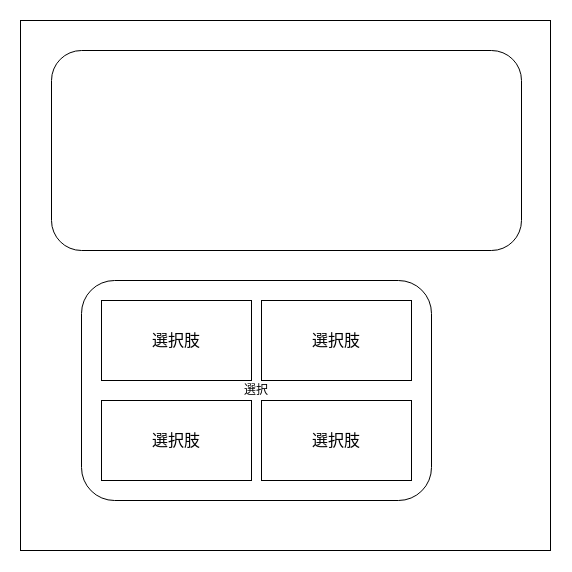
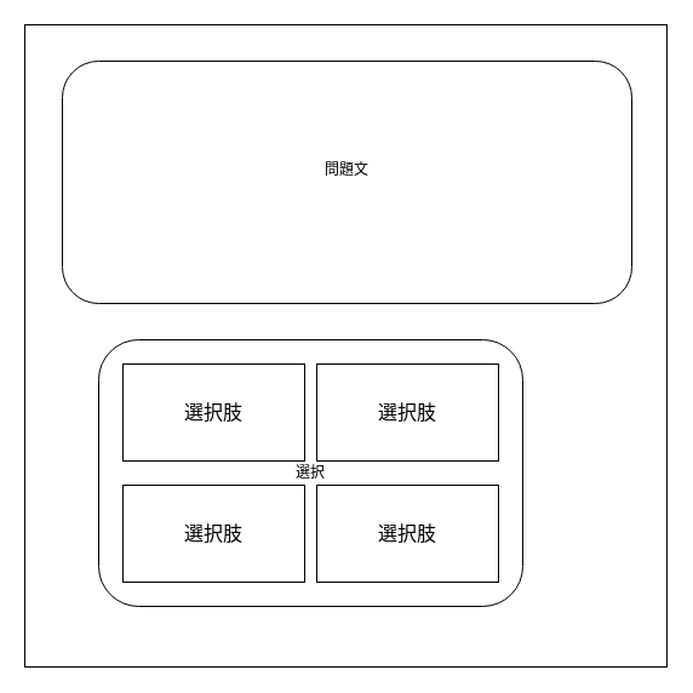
+ <mxCell id="5" value="問題文" style="text;html=1;strokeColor=none;fillColor=none;align=center;verticalAlign=middle;whiteSpace=wrap;rounded=0;" parent="1" vertex="1"><mxGeometry x="131" y="100" width="310" height="80" as="geometry" /></mxCell>
